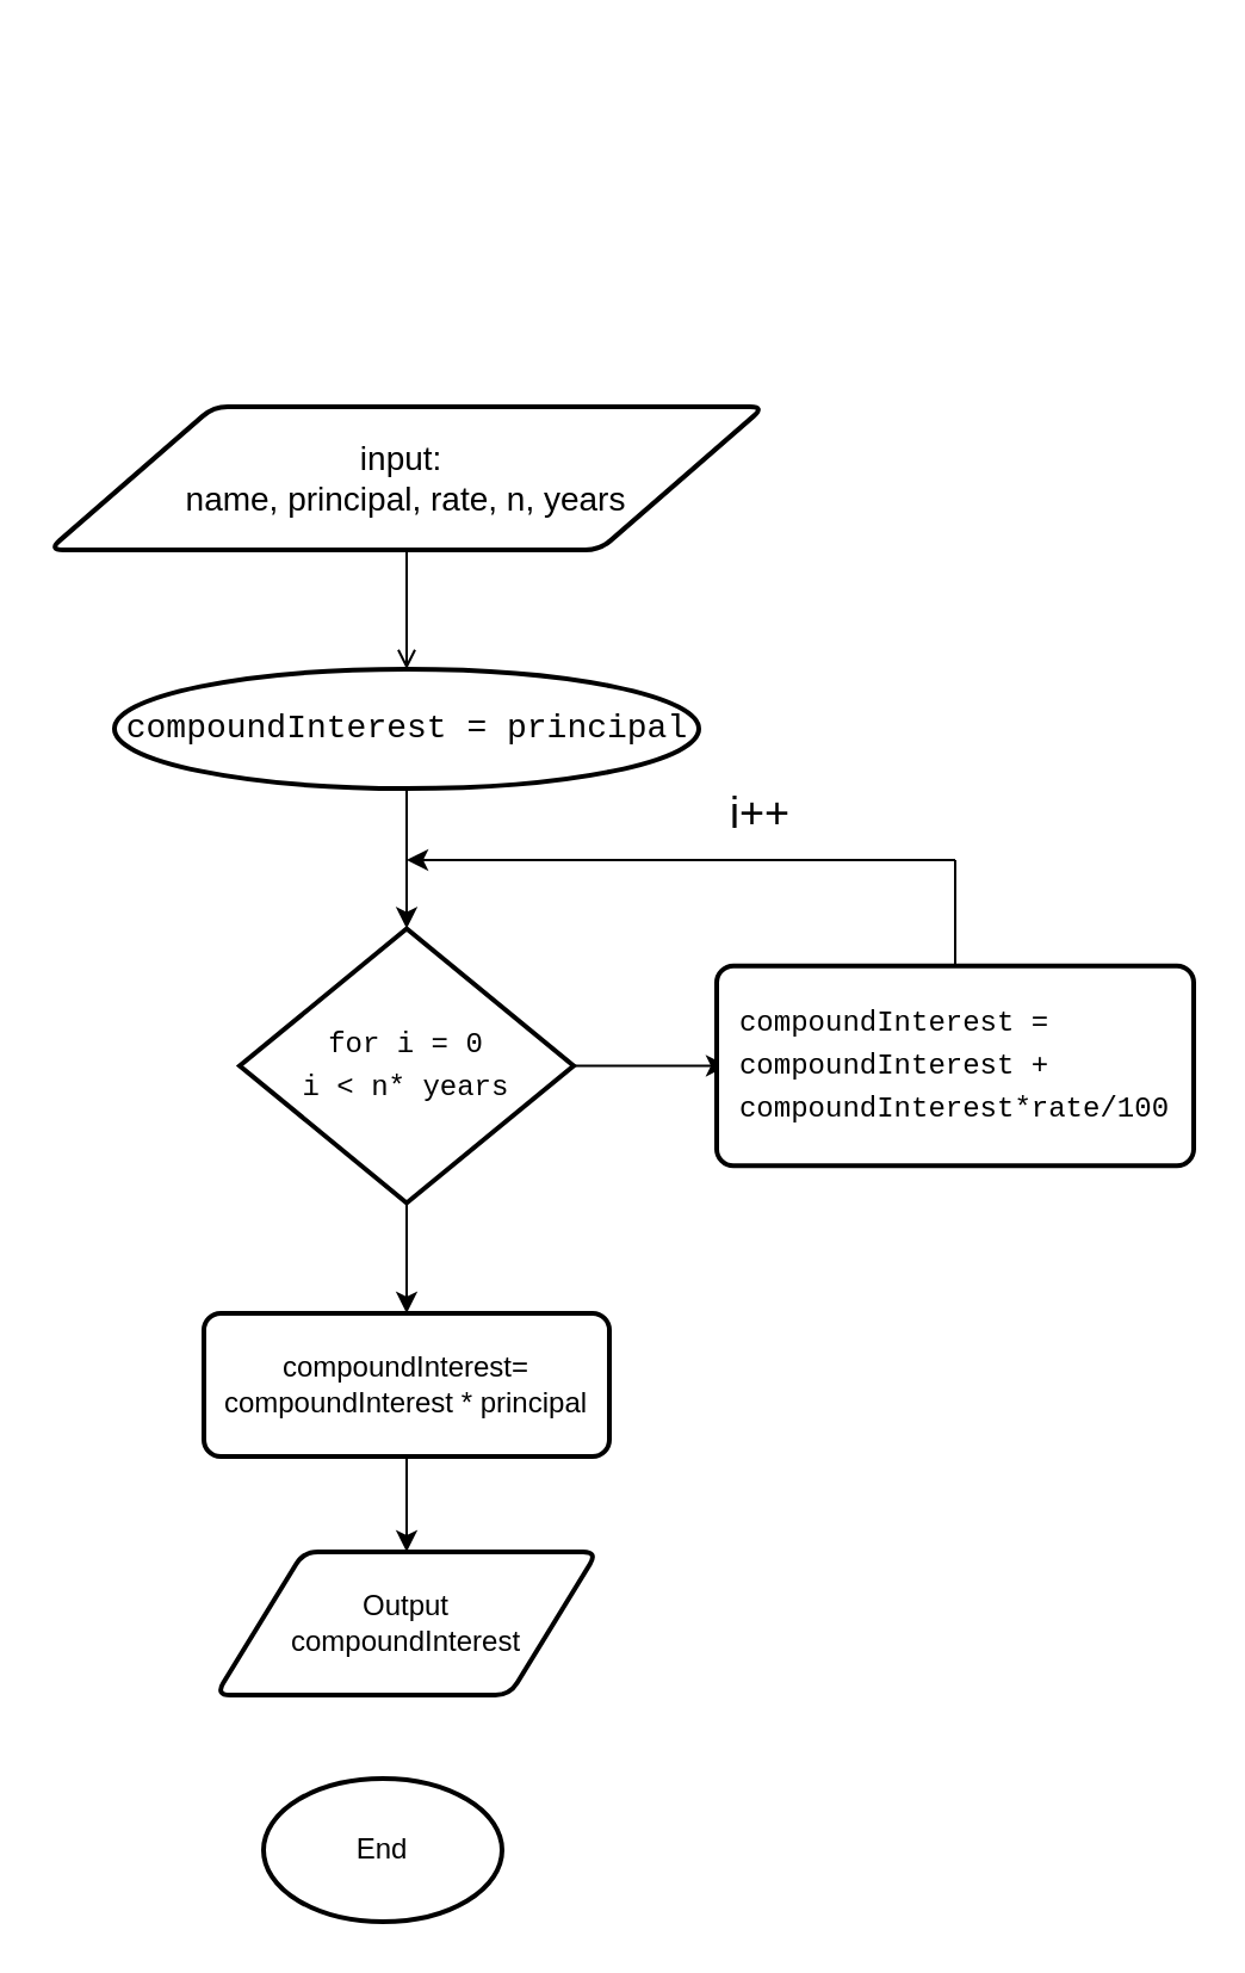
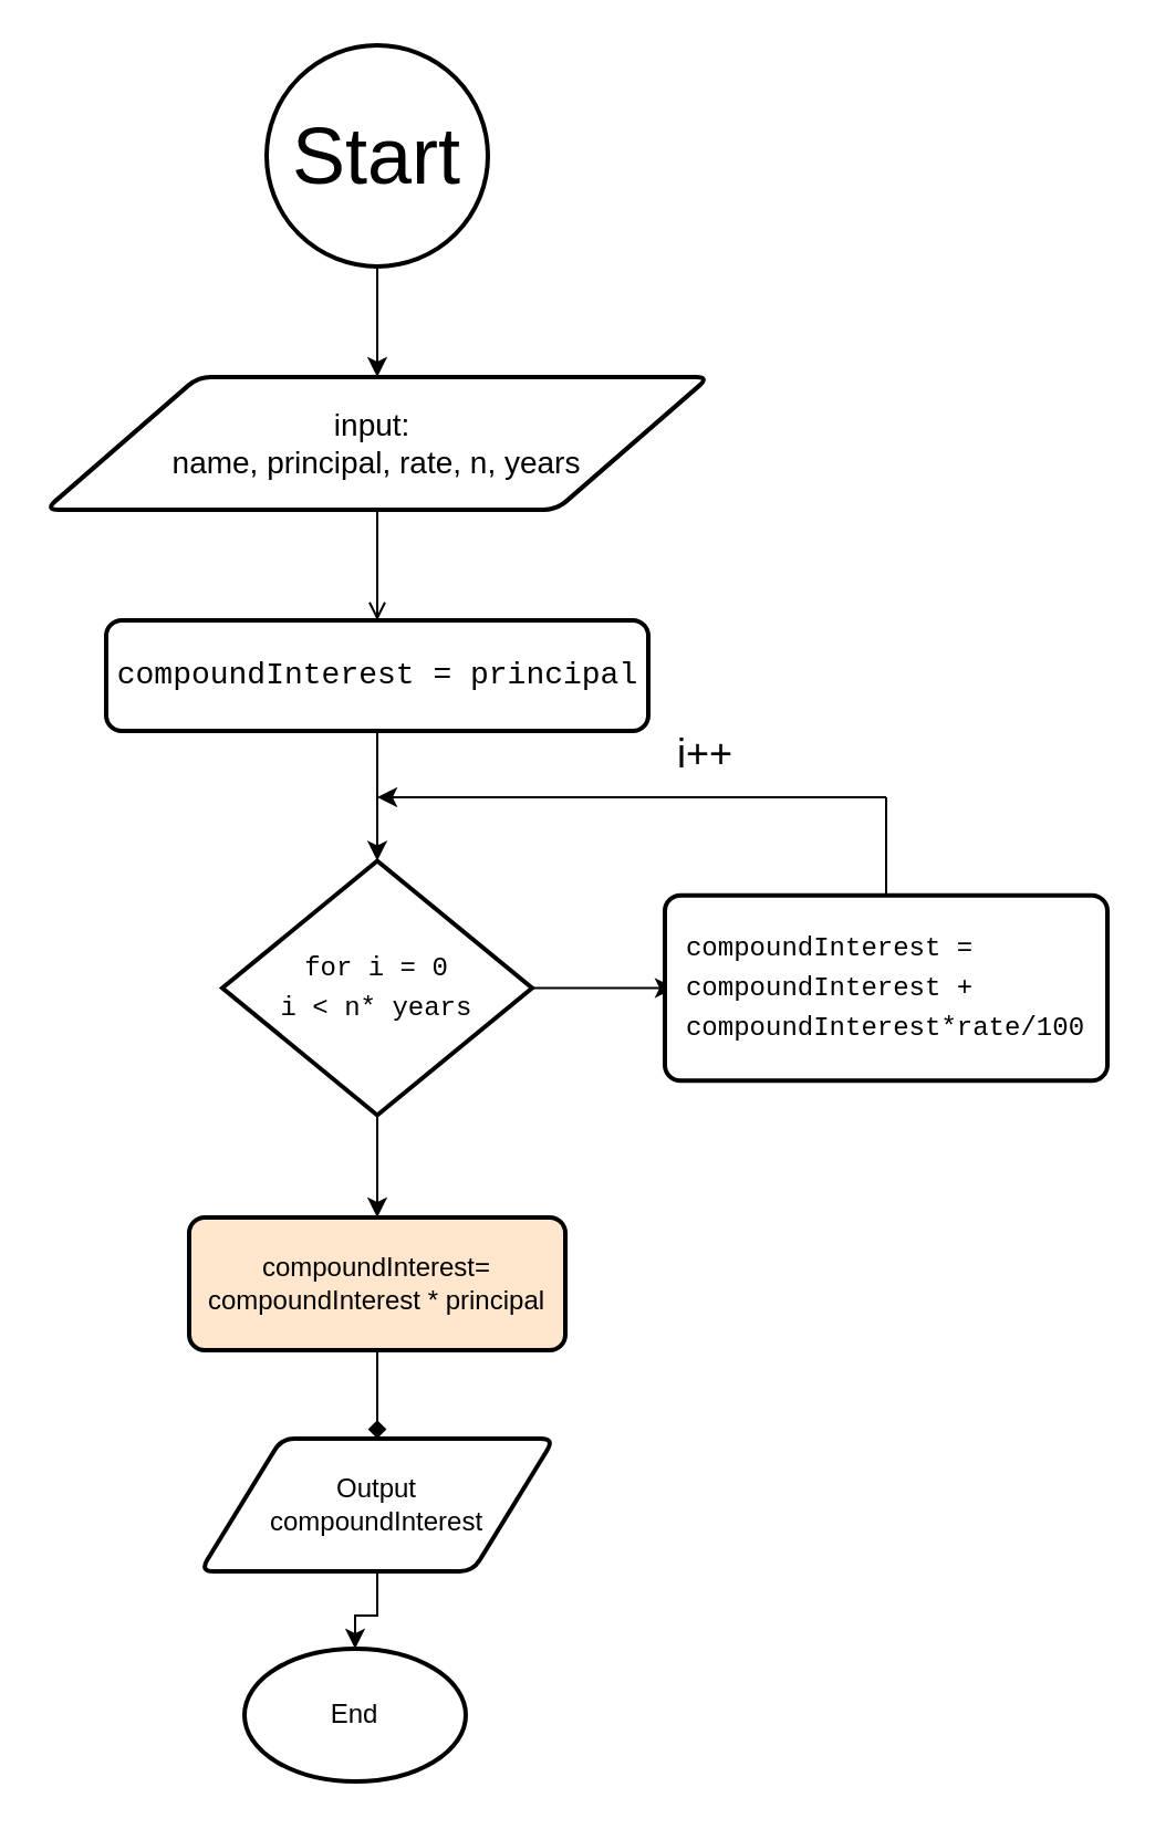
+ <mxCell id="3" value="&lt;font style=&quot;font-size: 36px;&quot;&gt;Start&lt;/font&gt;" style="strokeWidth=2;html=1;shape=mxgraph.flowchart.start_2;whiteSpace=wrap;" parent="1" vertex="1"><mxGeometry x="120" y="20" width="100" height="100" as="geometry" /></mxCell>
+ <mxCell id="2" value="" style="edgeStyle=orthogonalEdgeStyle;rounded=0;orthogonalLoop=1;jettySize=auto;html=1;" parent="1" source="3" target="5" edge="1"><mxGeometry relative="1" as="geometry" /></mxCell>
- <mxCell id="7" value="&lt;div style=&quot;text-align: start; font-family: Menlo, Monaco, &amp;quot;Courier New&amp;quot;, monospace; line-height: 18px;&quot;&gt;&lt;font style=&quot;font-size: 14px;&quot;&gt;compoundInterest =&amp;nbsp;principal&lt;/font&gt;&lt;/div&gt;" style="ellipse;whiteSpace=wrap;html=1;absoluteArcSize=1;arcSize=14;strokeWidth=2;" parent="1" vertex="1"><mxGeometry x="47.5" y="280" width="245" height="50" as="geometry" /></mxCell>
+ <mxCell id="7" value="&lt;div style=&quot;text-align: start; font-family: Menlo, Monaco, &amp;quot;Courier New&amp;quot;, monospace; line-height: 18px;&quot;&gt;&lt;font style=&quot;font-size: 14px;&quot;&gt;compoundInterest =&amp;nbsp;principal&lt;/font&gt;&lt;/div&gt;" style="rounded=1;whiteSpace=wrap;html=1;absoluteArcSize=1;arcSize=14;strokeWidth=2;" parent="1" vertex="1"><mxGeometry x="47.5" y="280" width="245" height="50" as="geometry" /></mxCell>
- <mxCell id="15" value="compoundInterest=&lt;br&gt;compoundInterest * principal" style="rounded=1;whiteSpace=wrap;html=1;absoluteArcSize=1;arcSize=14;strokeWidth=2;" parent="1" vertex="1"><mxGeometry x="85" y="550" width="170" height="60" as="geometry" /></mxCell>
+ <mxCell id="15" value="compoundInterest=&lt;br&gt;compoundInterest * principal" style="rounded=1;whiteSpace=wrap;html=1;absoluteArcSize=1;arcSize=14;strokeWidth=2;fillColor=#ffe6cc;" parent="1" vertex="1"><mxGeometry x="85" y="550" width="170" height="60" as="geometry" /></mxCell>
- <mxCell id="14" value="" style="edgeStyle=orthogonalEdgeStyle;rounded=0;orthogonalLoop=1;jettySize=auto;html=1;" parent="1" source="15" target="17" edge="1"><mxGeometry relative="1" as="geometry" /></mxCell>
+ <mxCell id="14" value="" style="edgeStyle=orthogonalEdgeStyle;rounded=0;orthogonalLoop=1;jettySize=auto;html=1;endArrow=diamond;" parent="1" source="15" target="17" edge="1"><mxGeometry relative="1" as="geometry" /></mxCell>
+ <mxCell id="16" value="" style="edgeStyle=orthogonalEdgeStyle;rounded=0;orthogonalLoop=1;jettySize=auto;html=1;" parent="1" source="17" target="18" edge="1"><mxGeometry relative="1" as="geometry" /></mxCell>
